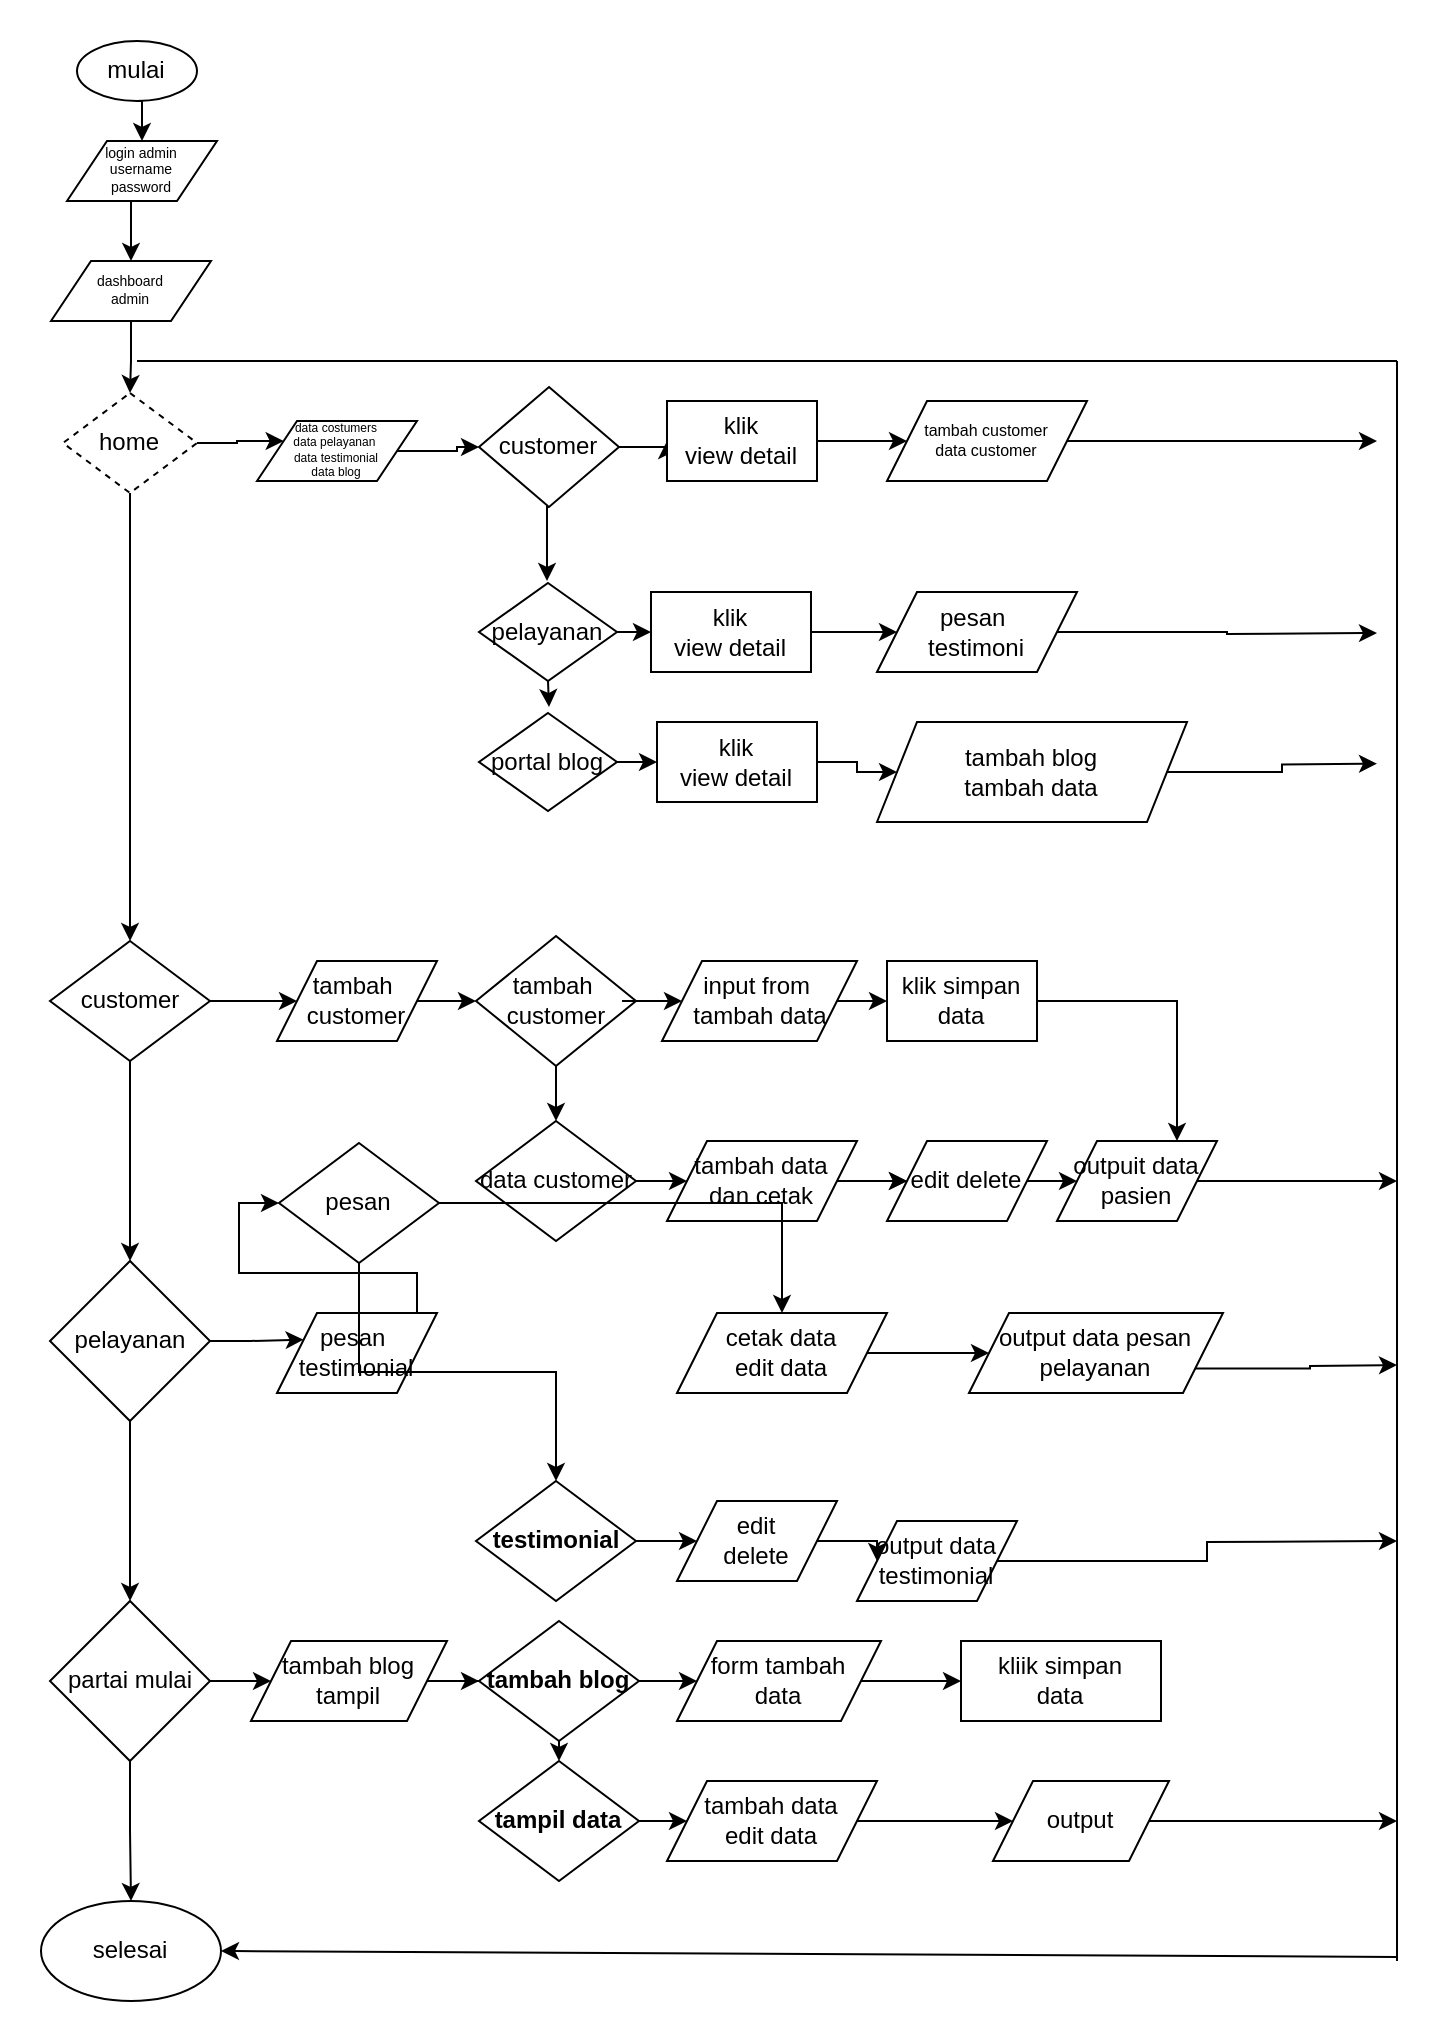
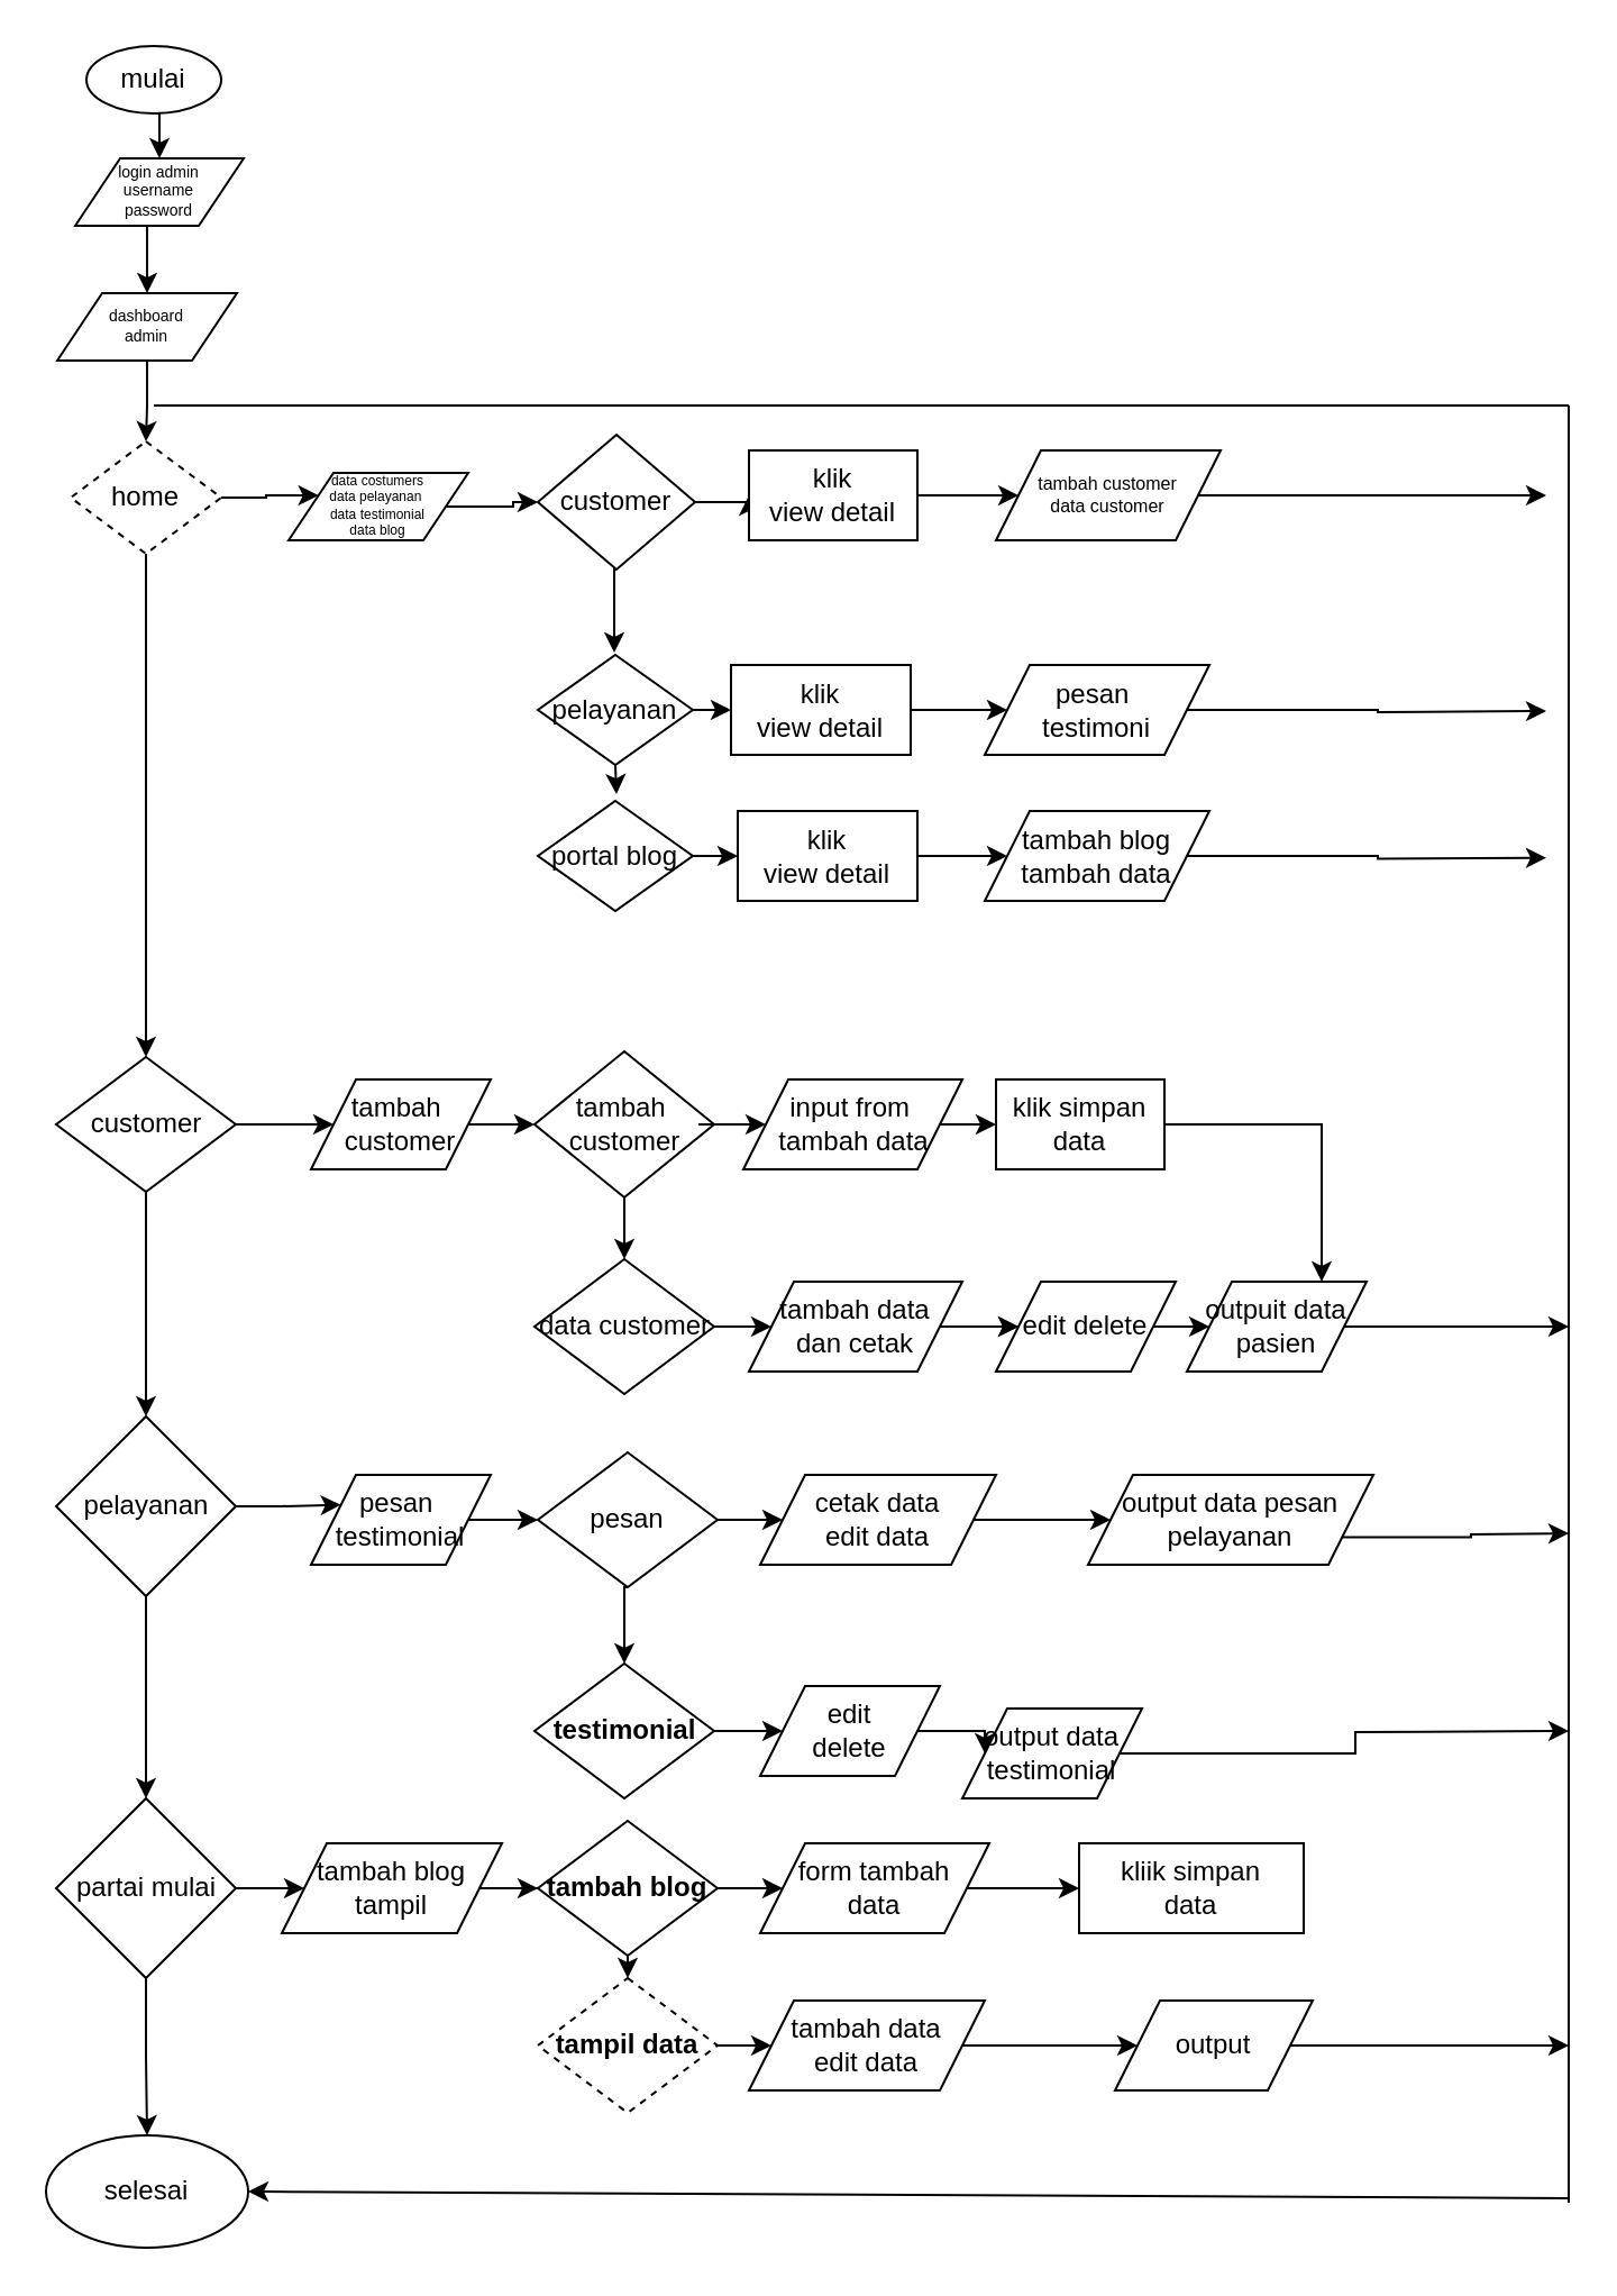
- <mxCell id="93" value="tambah blog&lt;br&gt;tambah data" style="shape=parallelogram;perimeter=parallelogramPerimeter;whiteSpace=wrap;html=1;fixedSize=1;" parent="1" vertex="1"><mxGeometry x="438" y="360.5" width="155" height="50" as="geometry" /></mxCell>
+ <mxCell id="93" value="tambah blog&lt;br&gt;tambah data" style="shape=parallelogram;perimeter=parallelogramPerimeter;whiteSpace=wrap;html=1;fixedSize=1;" parent="1" vertex="1"><mxGeometry x="438" y="360.5" width="100" height="40" as="geometry" /></mxCell>
- <mxCell id="48" value="pesan" style="rhombus;whiteSpace=wrap;html=1;" parent="1" vertex="1"><mxGeometry x="139" y="571" width="80" height="60" as="geometry" /></mxCell>
+ <mxCell id="48" value="pesan" style="rhombus;whiteSpace=wrap;html=1;" parent="1" vertex="1"><mxGeometry x="239" y="646" width="80" height="60" as="geometry" /></mxCell>
- <mxCell id="70" value="tampil data" style="rhombus;whiteSpace=wrap;html=1;fontStyle=1" parent="1" vertex="1"><mxGeometry x="239" y="880" width="80" height="60" as="geometry" /></mxCell>
+ <mxCell id="70" value="tampil data" style="rhombus;whiteSpace=wrap;html=1;fontStyle=1;dashed=1;" parent="1" vertex="1"><mxGeometry x="239" y="880" width="80" height="60" as="geometry" /></mxCell>
